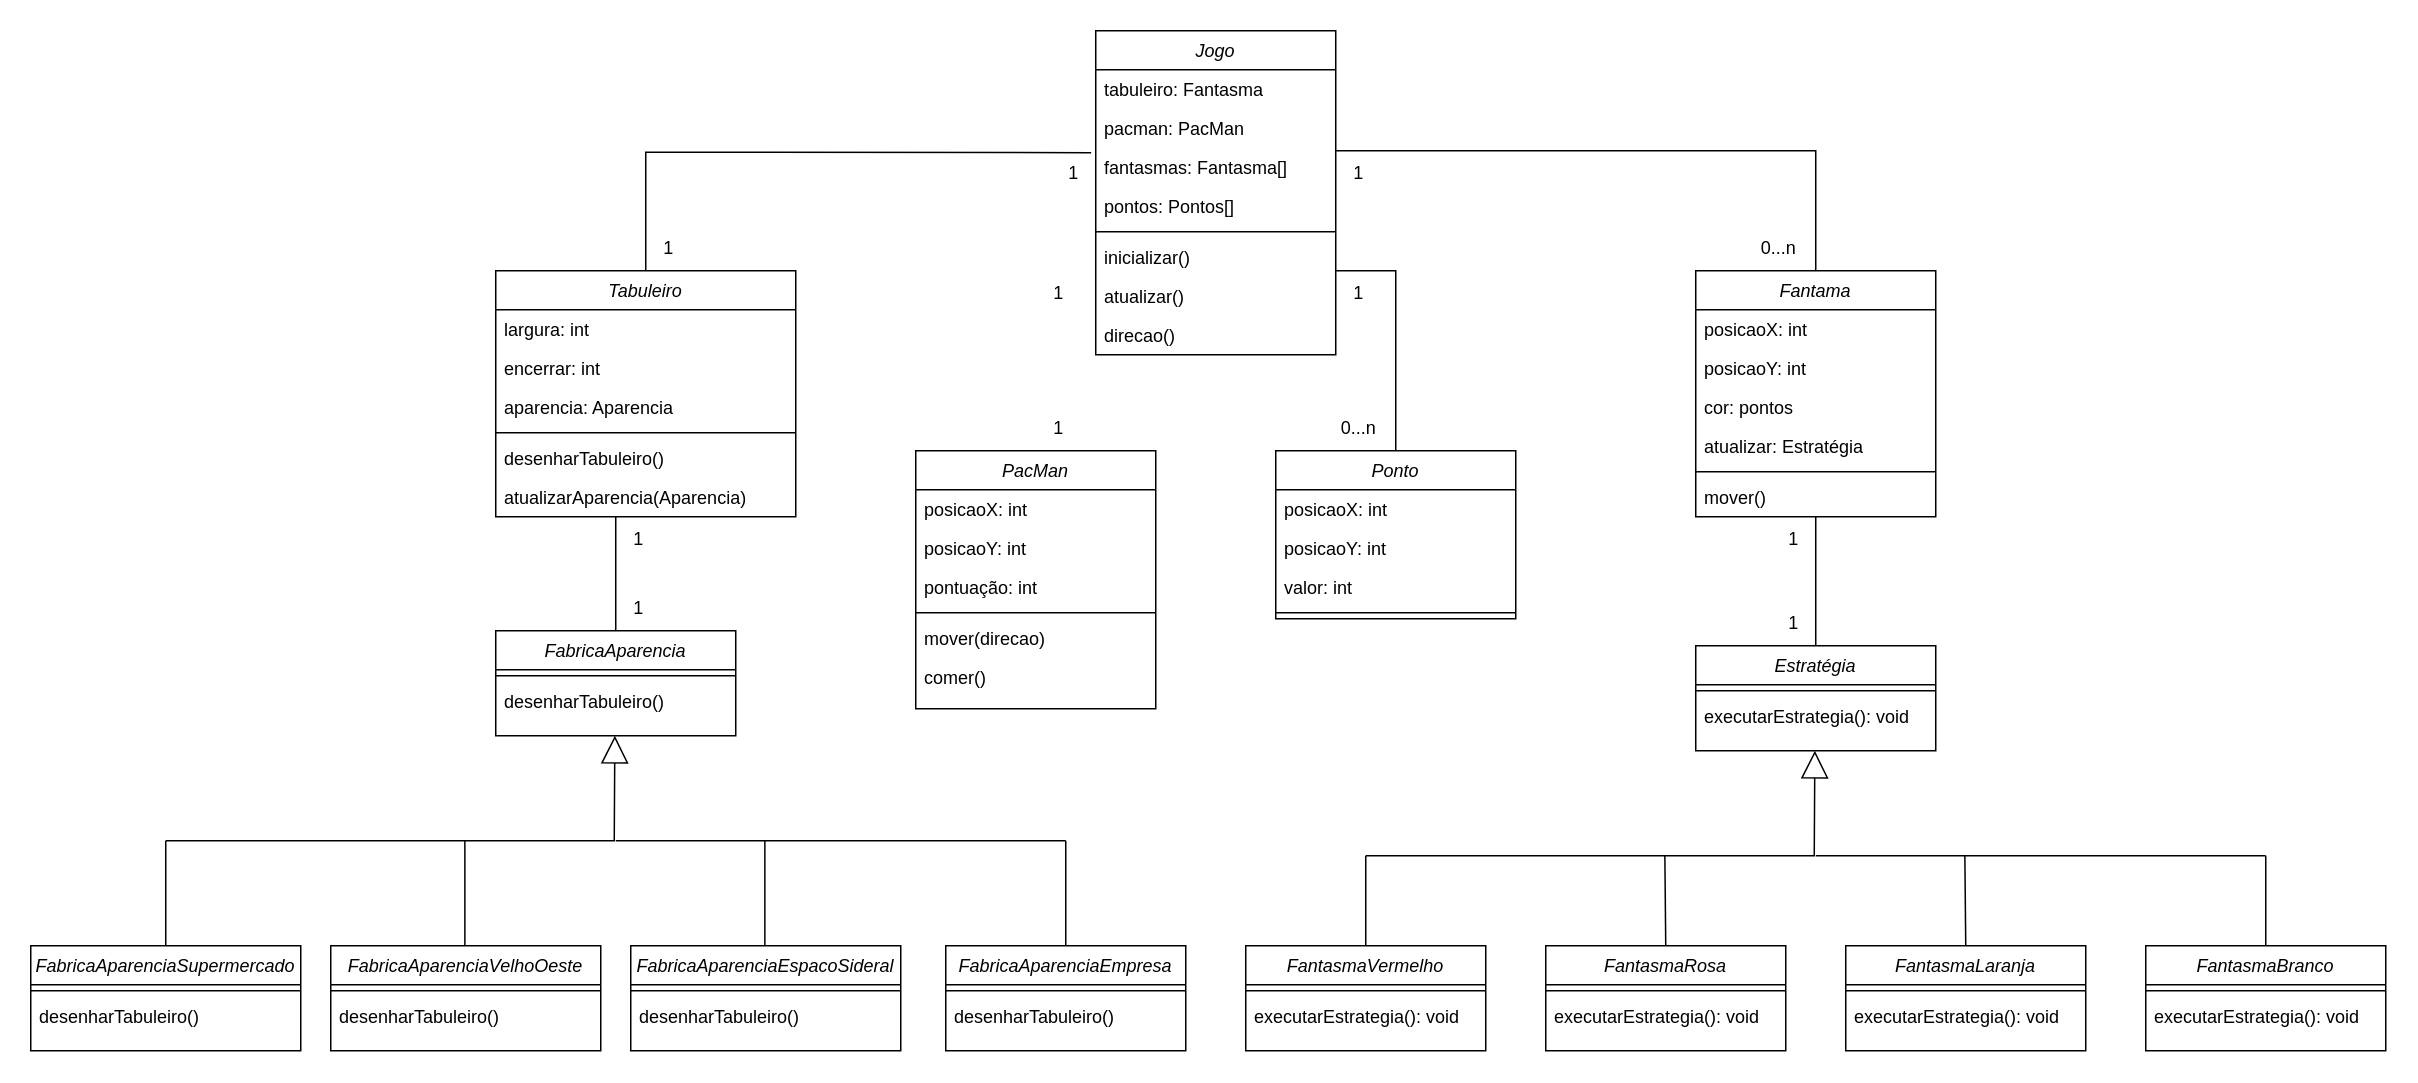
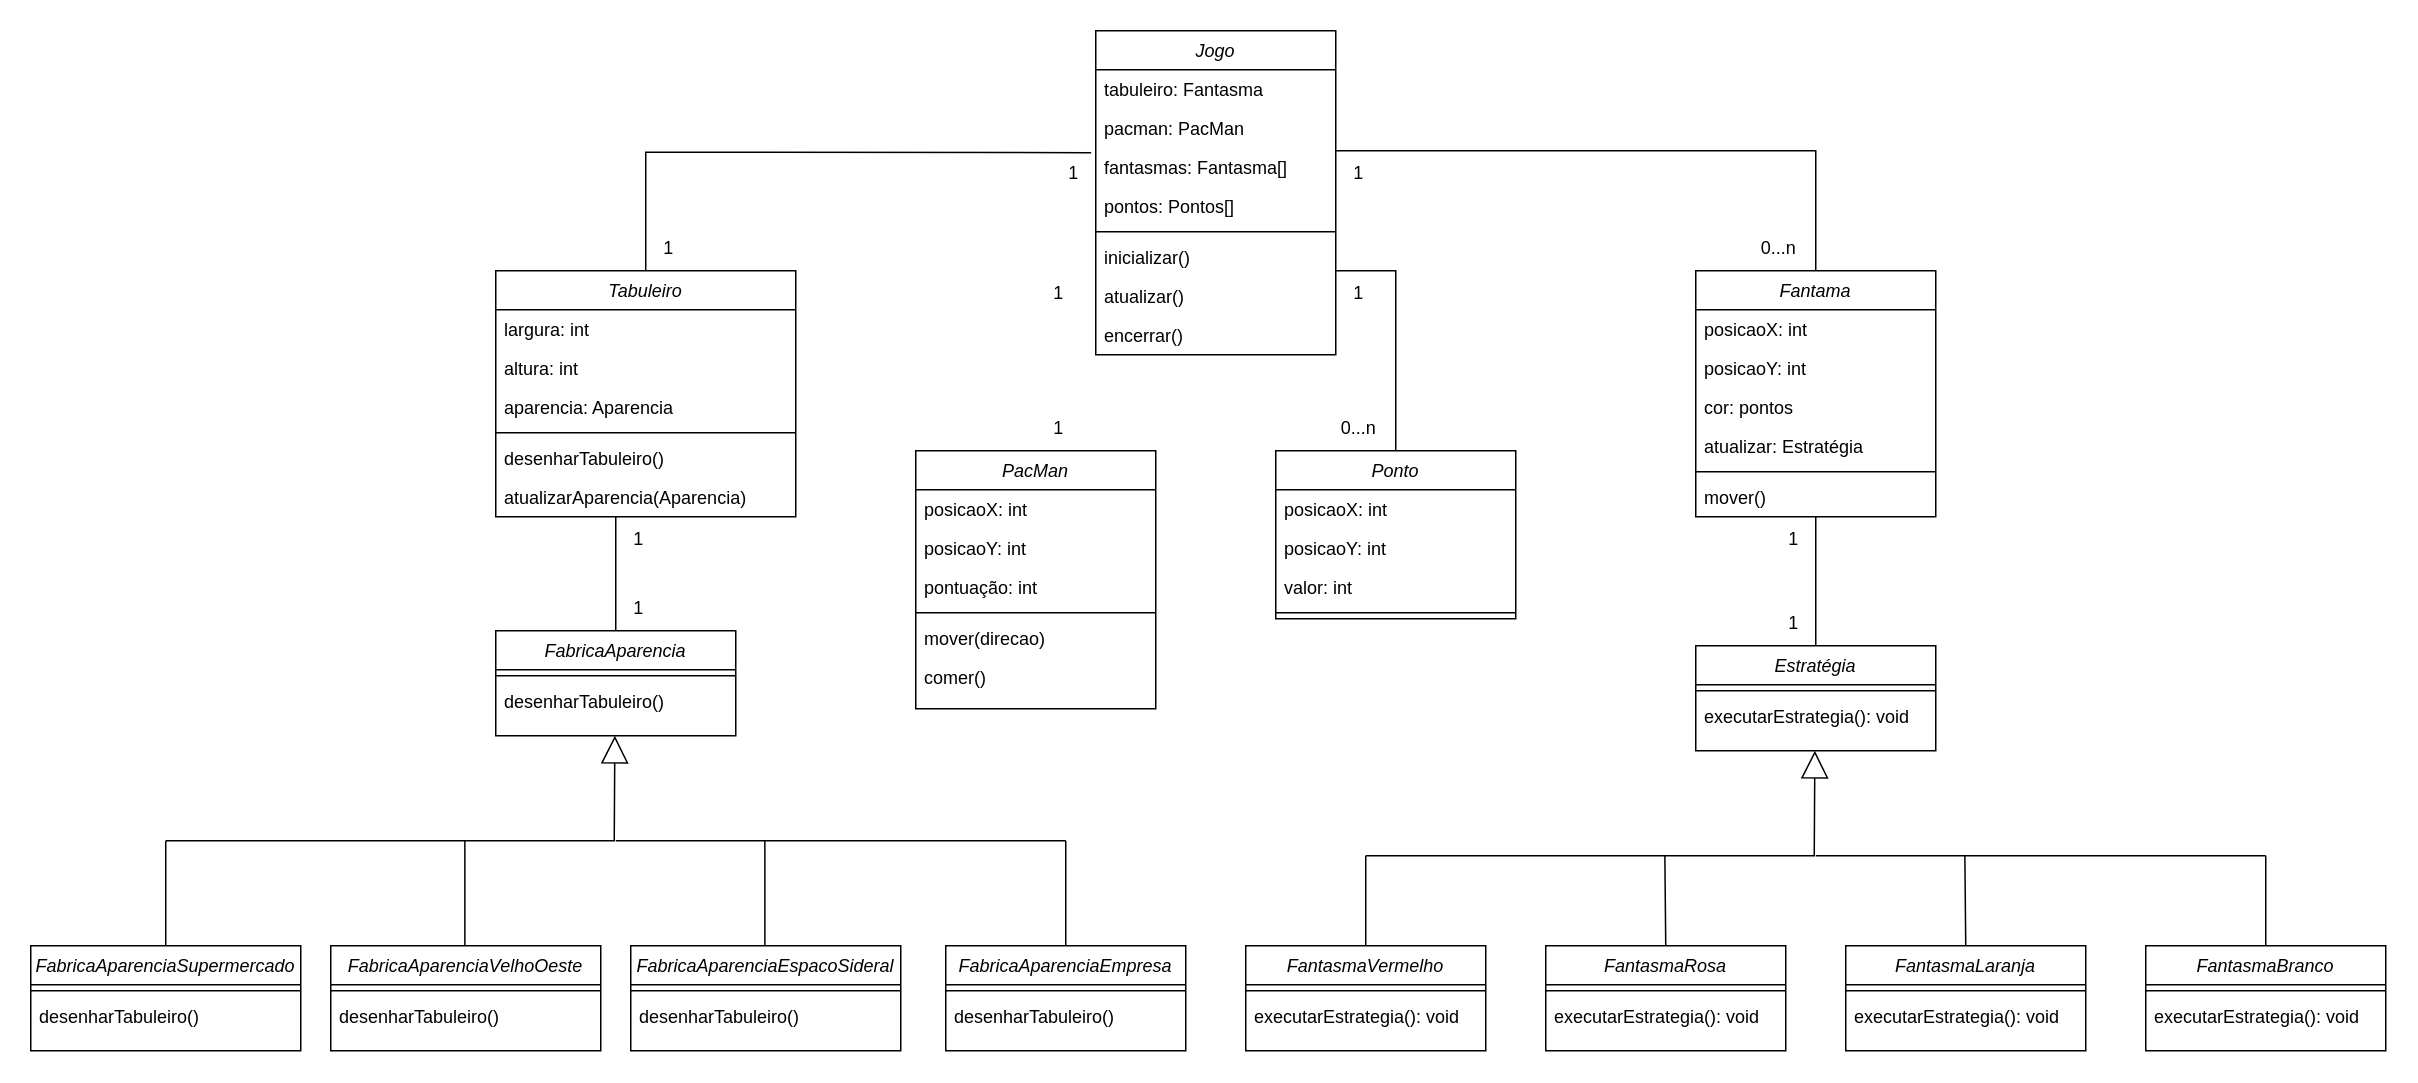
- <mxCell id="36" value="direcao()" style="text;align=left;verticalAlign=top;spacingLeft=4;spacingRight=4;overflow=hidden;rotatable=0;points=[[0,0.5],[1,0.5]];portConstraint=eastwest;" vertex="1" parent="26"><mxGeometry y="190" width="160" height="26" as="geometry" /></mxCell>
+ <mxCell id="36" value="encerrar()" style="text;align=left;verticalAlign=top;spacingLeft=4;spacingRight=4;overflow=hidden;rotatable=0;points=[[0,0.5],[1,0.5]];portConstraint=eastwest;" vertex="1" parent="26"><mxGeometry y="190" width="160" height="26" as="geometry" /></mxCell>
- <mxCell id="4" value="encerrar: int" style="text;align=left;verticalAlign=top;spacingLeft=4;spacingRight=4;overflow=hidden;rotatable=0;points=[[0,0.5],[1,0.5]];portConstraint=eastwest;rounded=0;shadow=0;html=0;" vertex="1" parent="2"><mxGeometry y="52" width="200" height="26" as="geometry" /></mxCell>
+ <mxCell id="4" value="altura: int" style="text;align=left;verticalAlign=top;spacingLeft=4;spacingRight=4;overflow=hidden;rotatable=0;points=[[0,0.5],[1,0.5]];portConstraint=eastwest;rounded=0;shadow=0;html=0;" vertex="1" parent="2"><mxGeometry y="52" width="200" height="26" as="geometry" /></mxCell>
